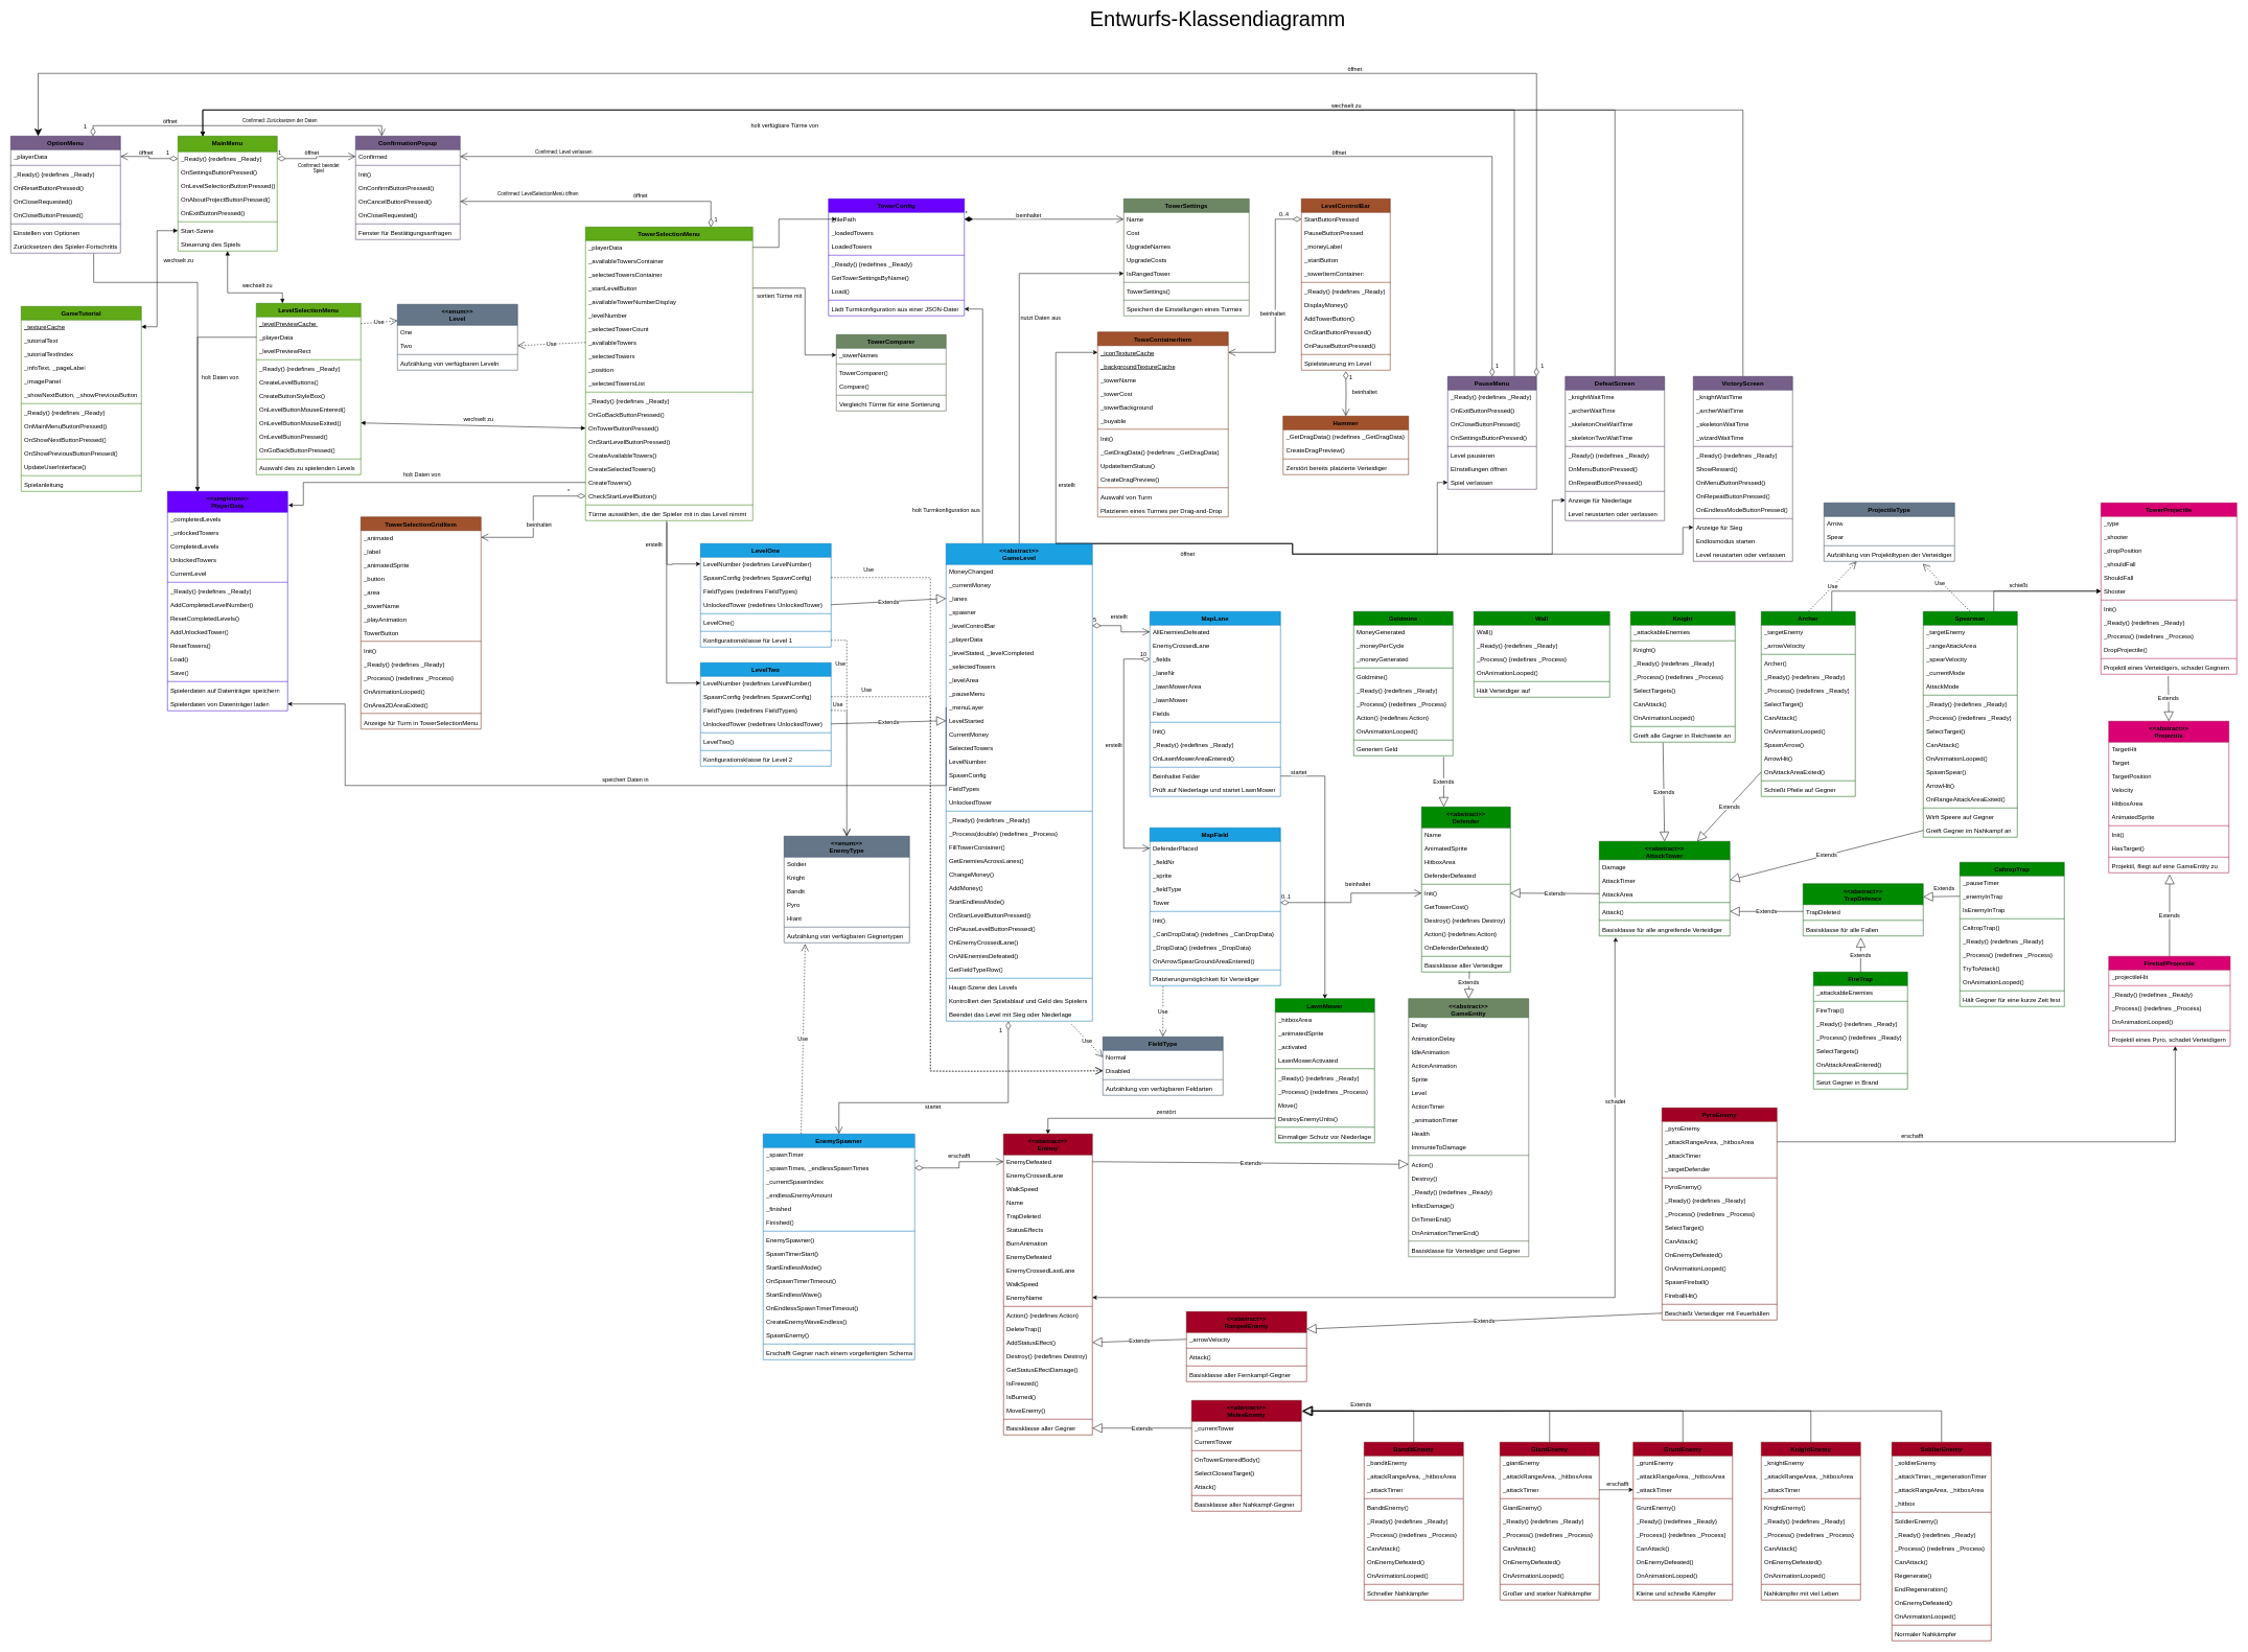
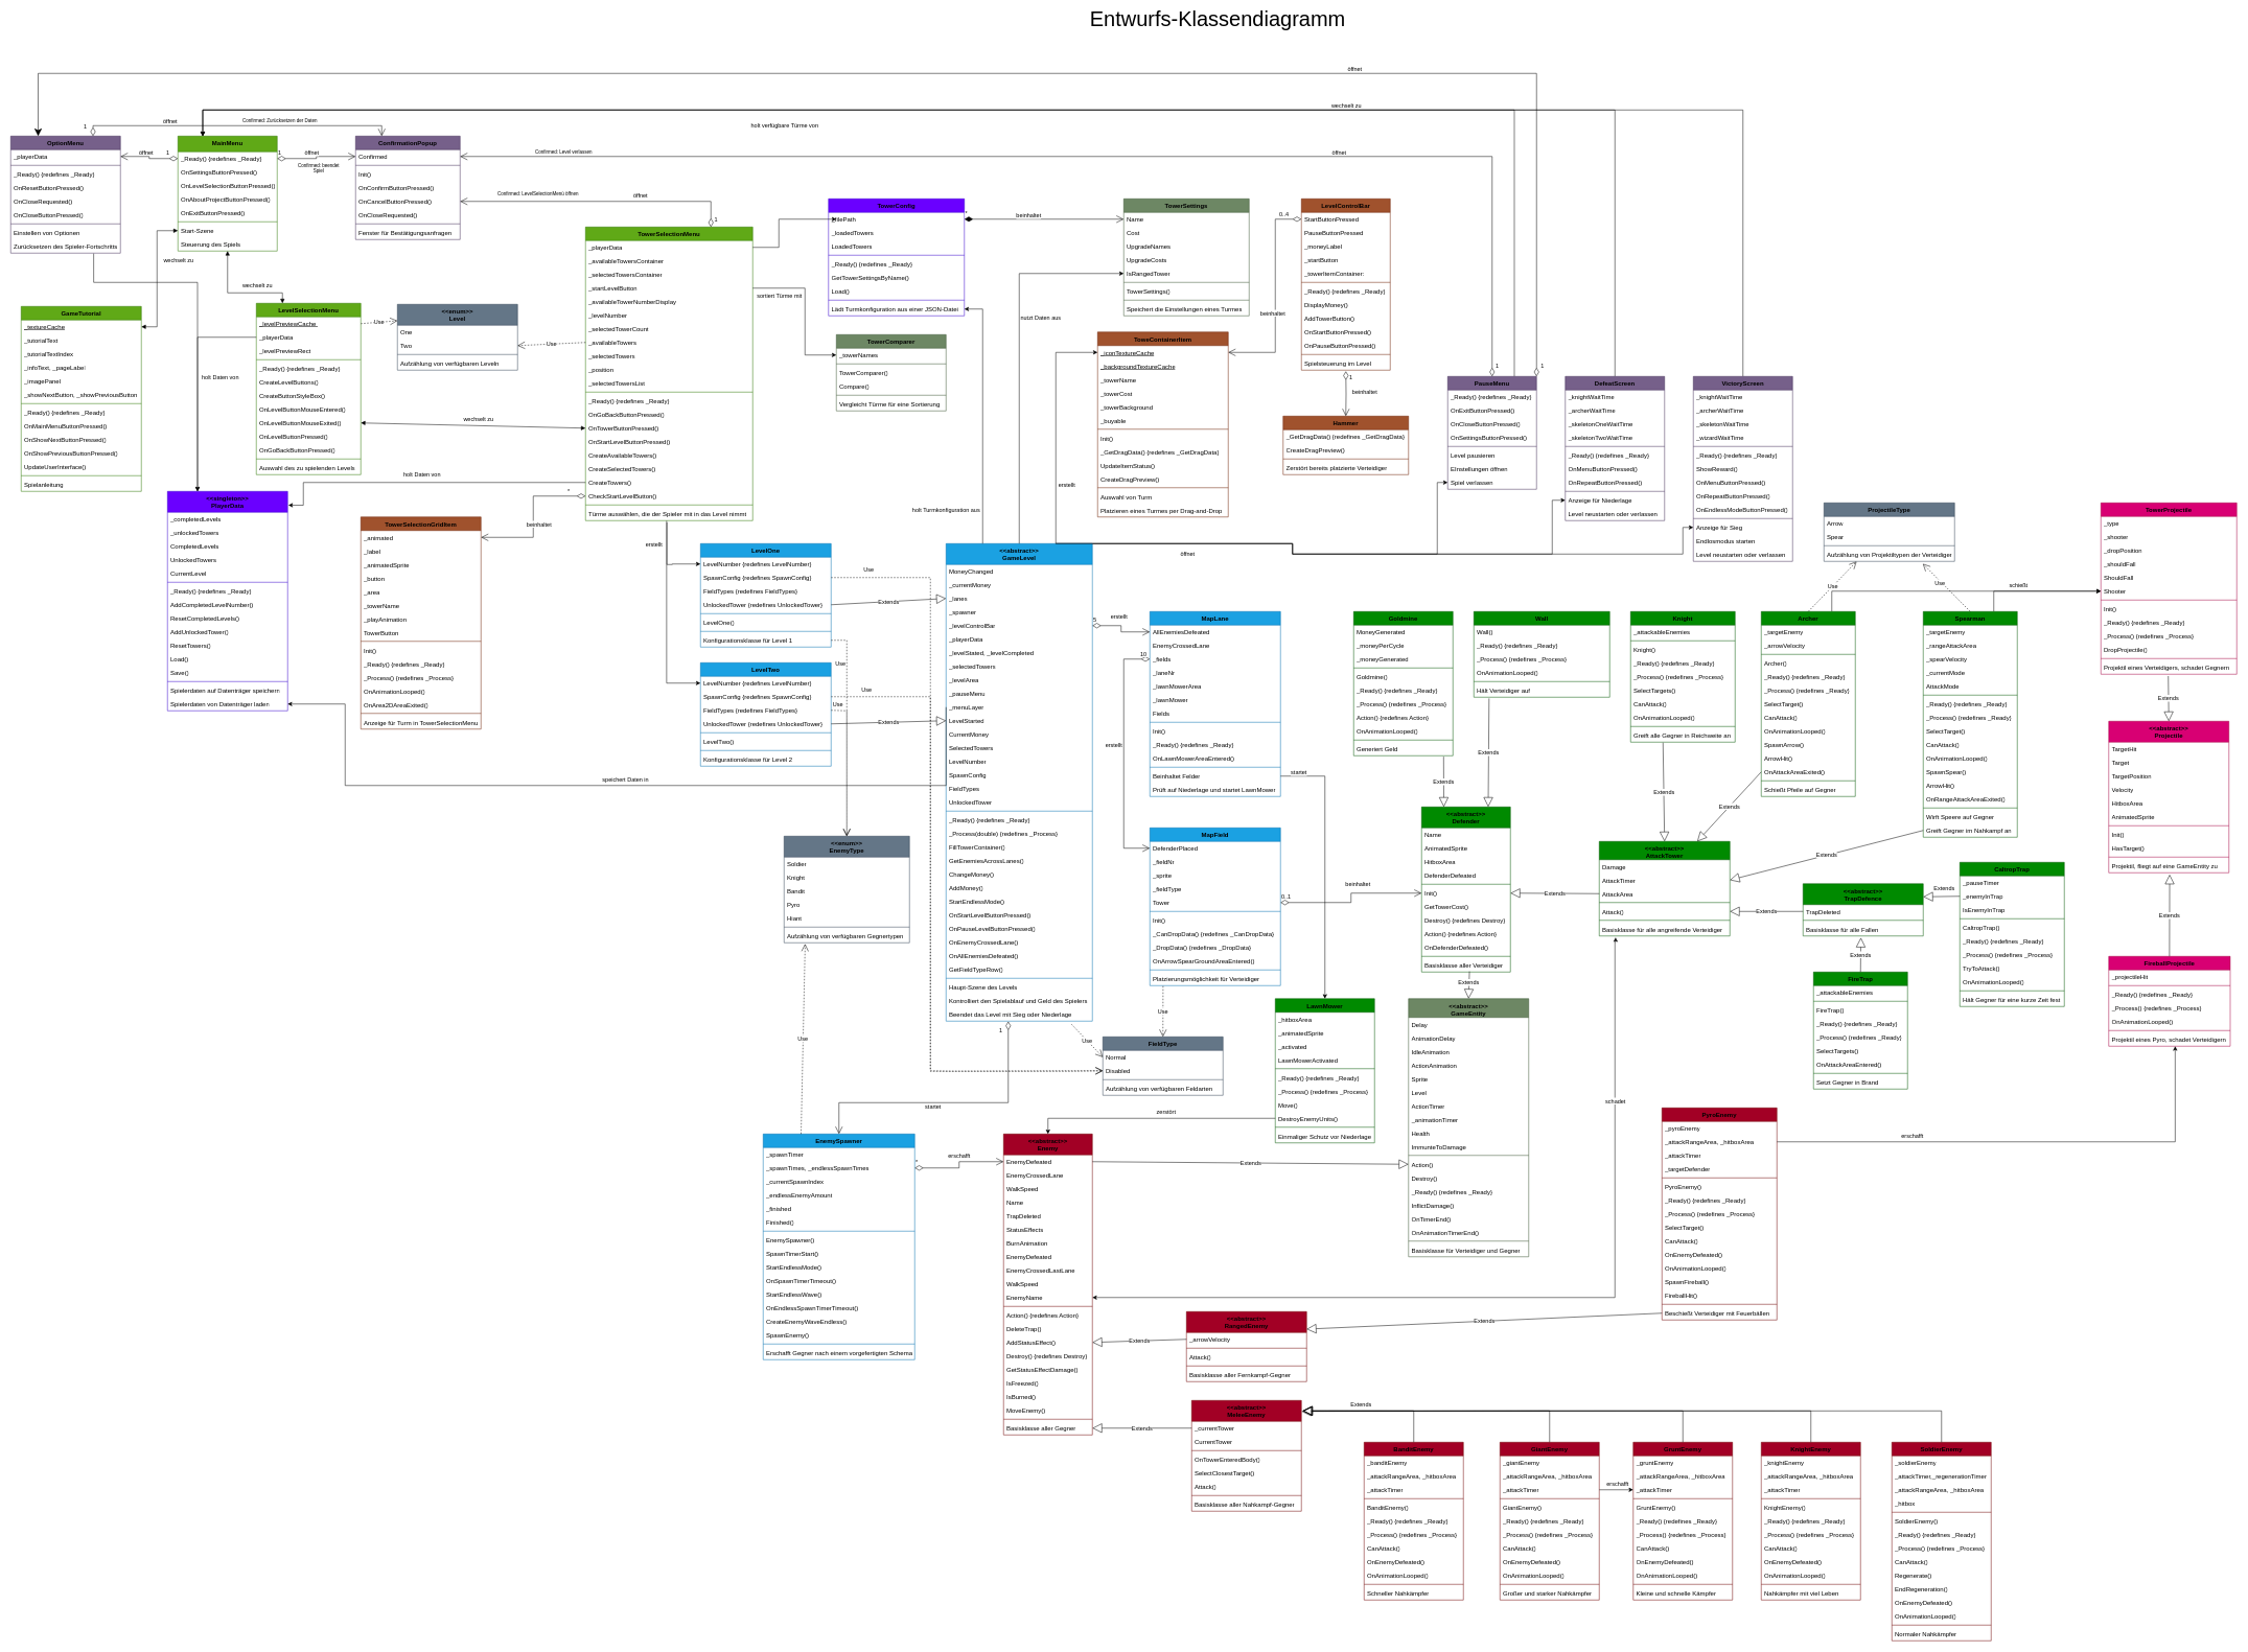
+ <mxCell id="507" value="Extends" style="endArrow=block;endSize=16;endFill=0;html=1;rounded=0;exitX=0.112;exitY=1.088;exitDx=0;exitDy=0;exitPerimeter=0;entryX=0.75;entryY=0;entryDx=0;entryDy=0;" parent="1" source="492" target="450" edge="1"><mxGeometry width="160" relative="1" as="geometry"><mxPoint x="3350" y="1410" as="sourcePoint" /><mxPoint x="3510" y="1410" as="targetPoint" /></mxGeometry></mxCell>
